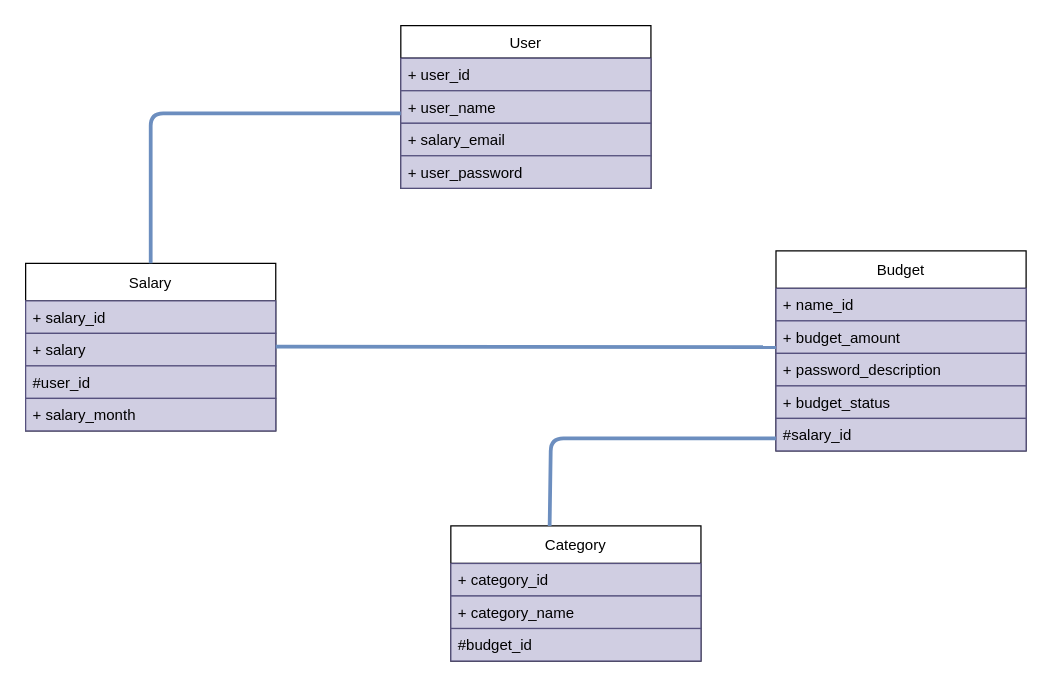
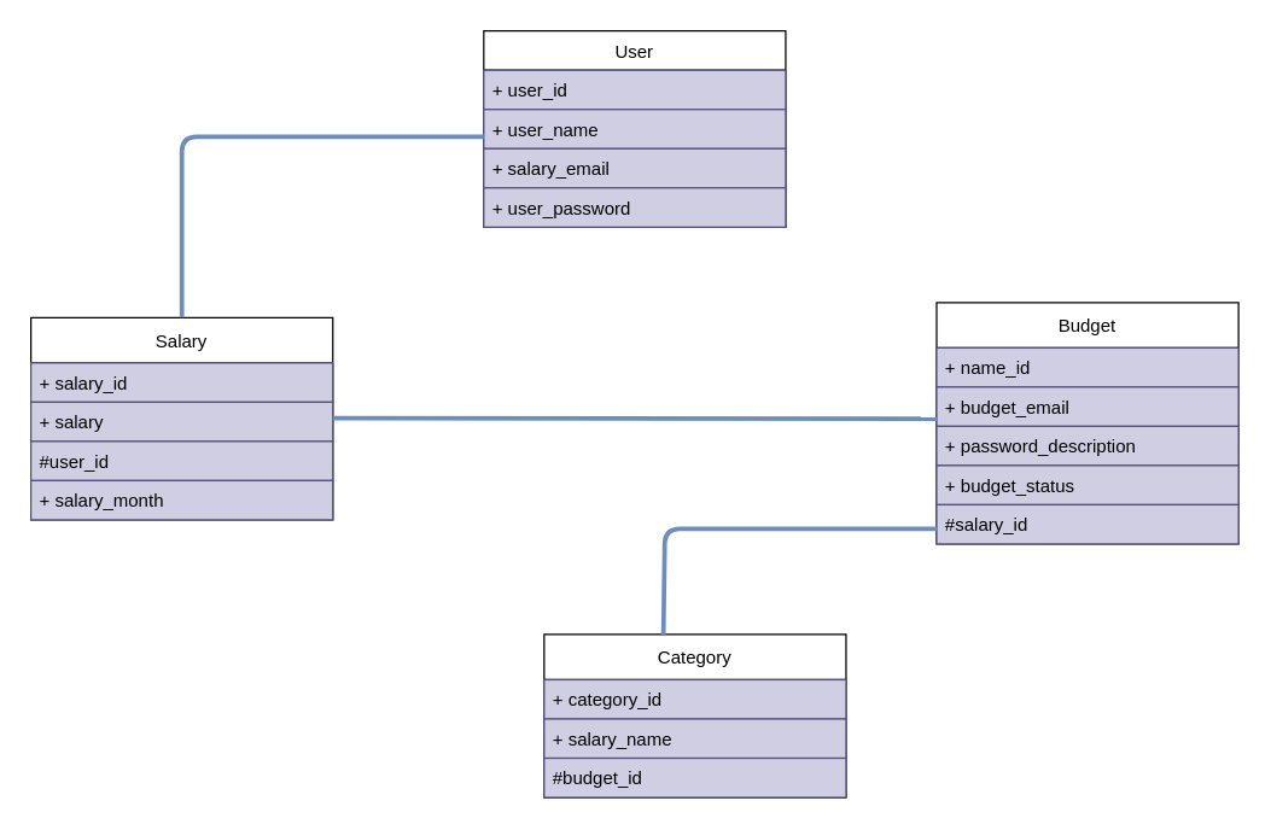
- <mxCell id="14" value="+ budget_amount" style="text;strokeColor=#56517e;fillColor=#d0cee2;align=left;verticalAlign=top;spacingLeft=4;spacingRight=4;overflow=hidden;rotatable=0;points=[[0,0.5],[1,0.5]];portConstraint=eastwest;fontColor=#000000;" vertex="1" parent="12"><mxGeometry y="56" width="200" height="26" as="geometry" /></mxCell>
+ <mxCell id="14" value="+ budget_email" style="text;strokeColor=#56517e;fillColor=#d0cee2;align=left;verticalAlign=top;spacingLeft=4;spacingRight=4;overflow=hidden;rotatable=0;points=[[0,0.5],[1,0.5]];portConstraint=eastwest;fontColor=#000000;" vertex="1" parent="12"><mxGeometry y="56" width="200" height="26" as="geometry" /></mxCell>
- <mxCell id="20" value="+ category_name" style="text;strokeColor=#56517e;fillColor=#d0cee2;align=left;verticalAlign=top;spacingLeft=4;spacingRight=4;overflow=hidden;rotatable=0;points=[[0,0.5],[1,0.5]];portConstraint=eastwest;fontColor=#000000;" vertex="1" parent="18"><mxGeometry y="56" width="200" height="26" as="geometry" /></mxCell>
+ <mxCell id="20" value="+ salary_name" style="text;strokeColor=#56517e;fillColor=#d0cee2;align=left;verticalAlign=top;spacingLeft=4;spacingRight=4;overflow=hidden;rotatable=0;points=[[0,0.5],[1,0.5]];portConstraint=eastwest;fontColor=#000000;" vertex="1" parent="18"><mxGeometry y="56" width="200" height="26" as="geometry" /></mxCell>
